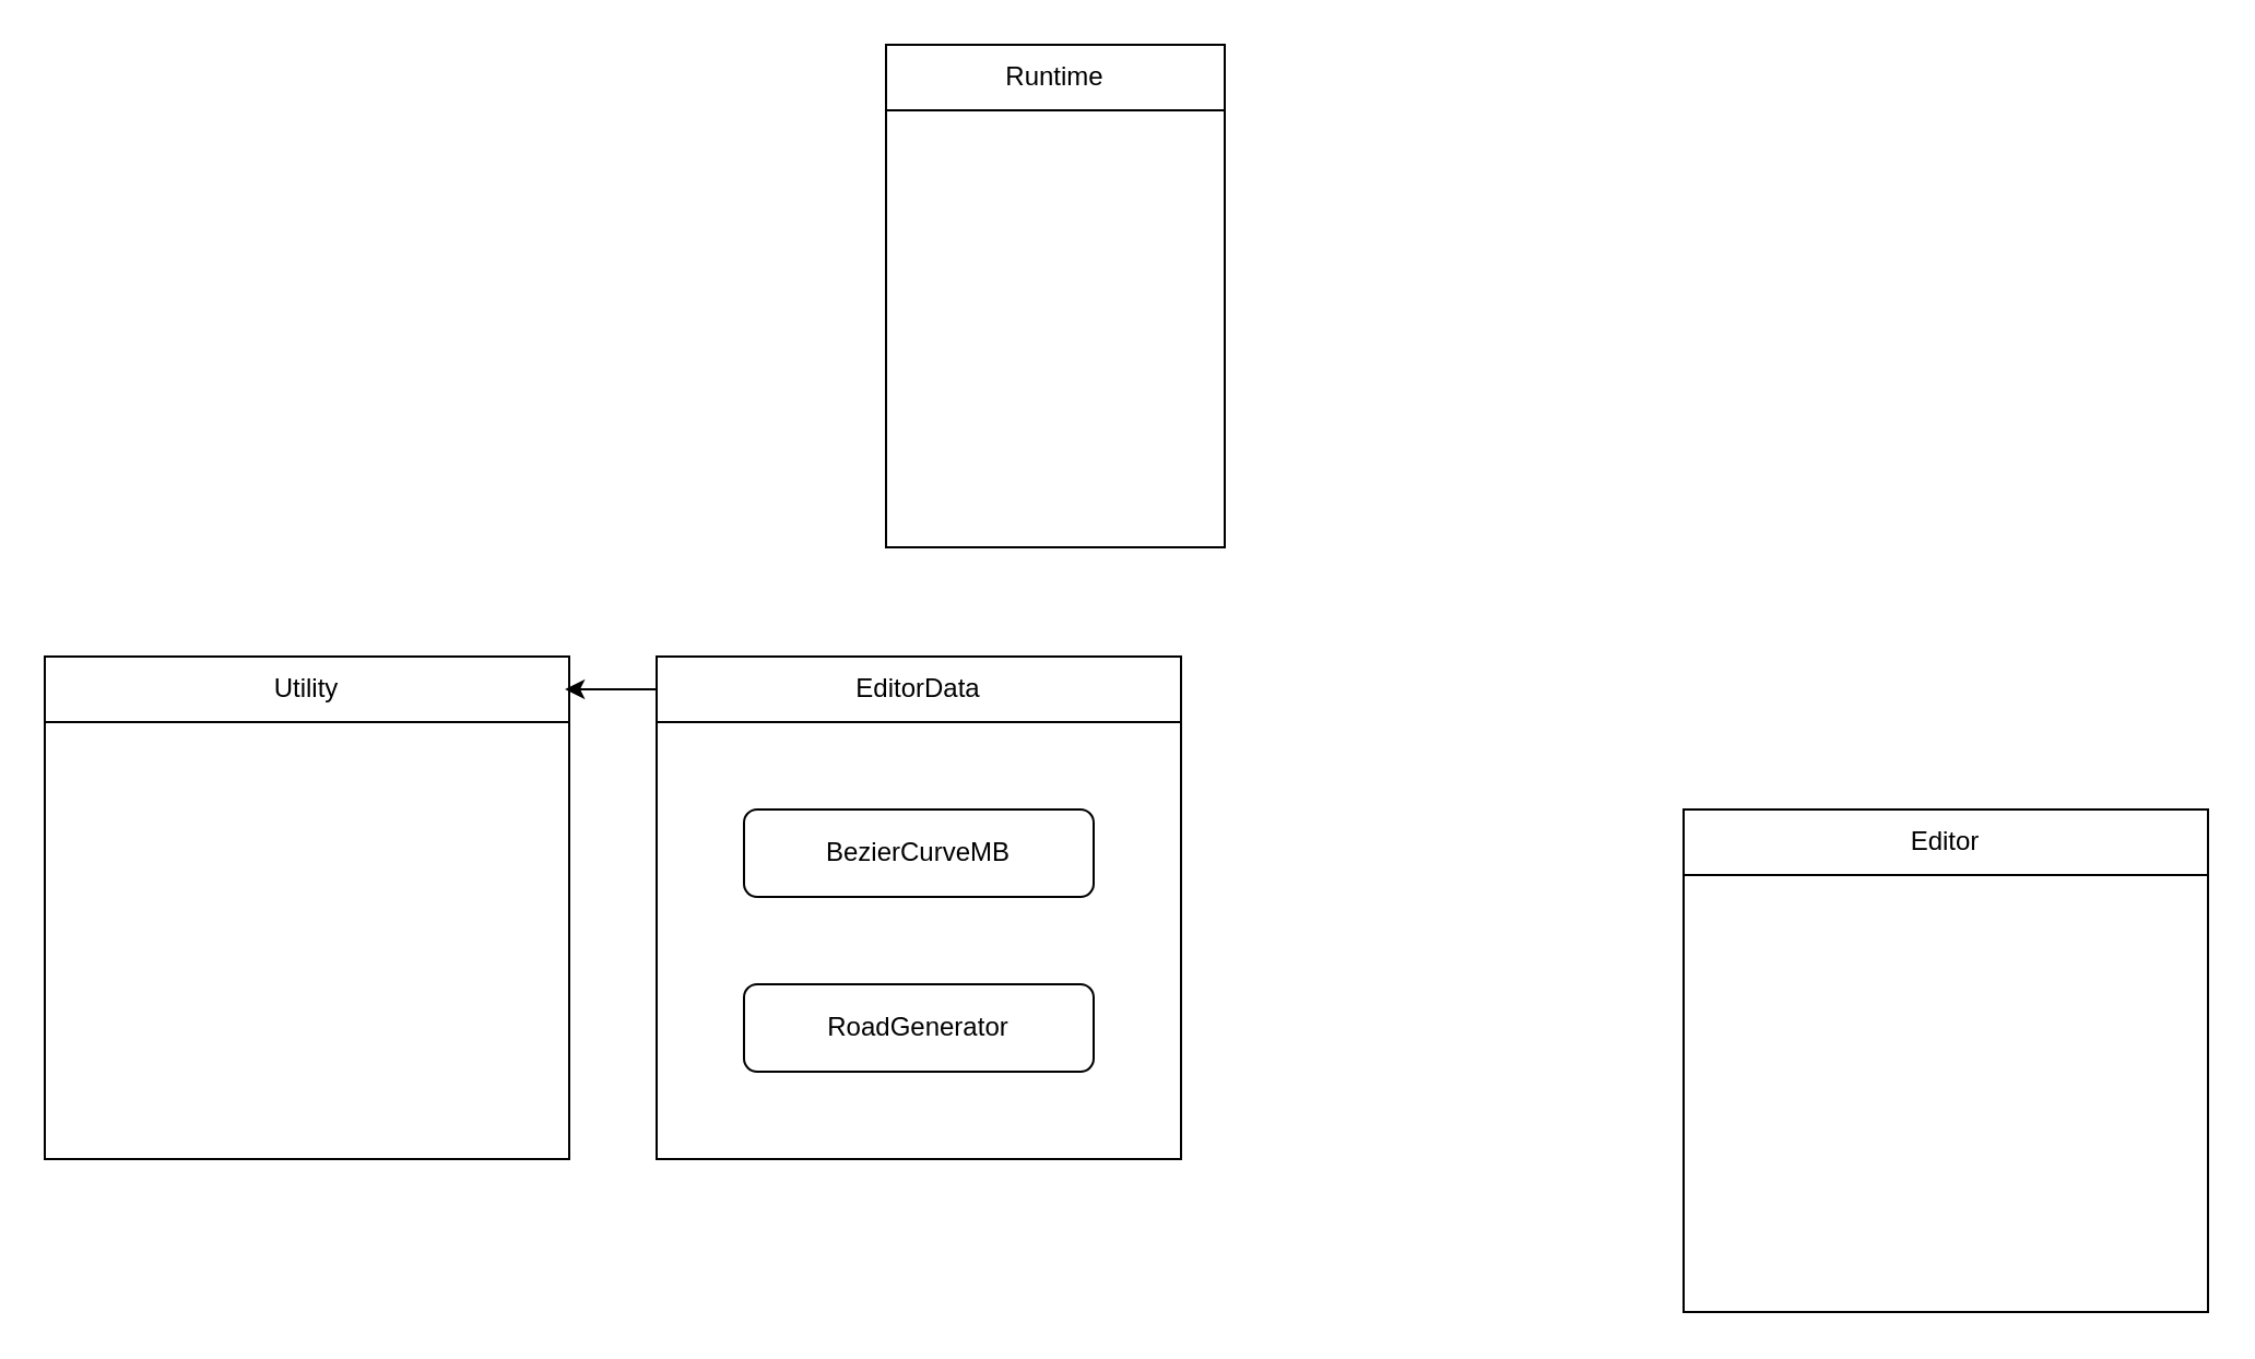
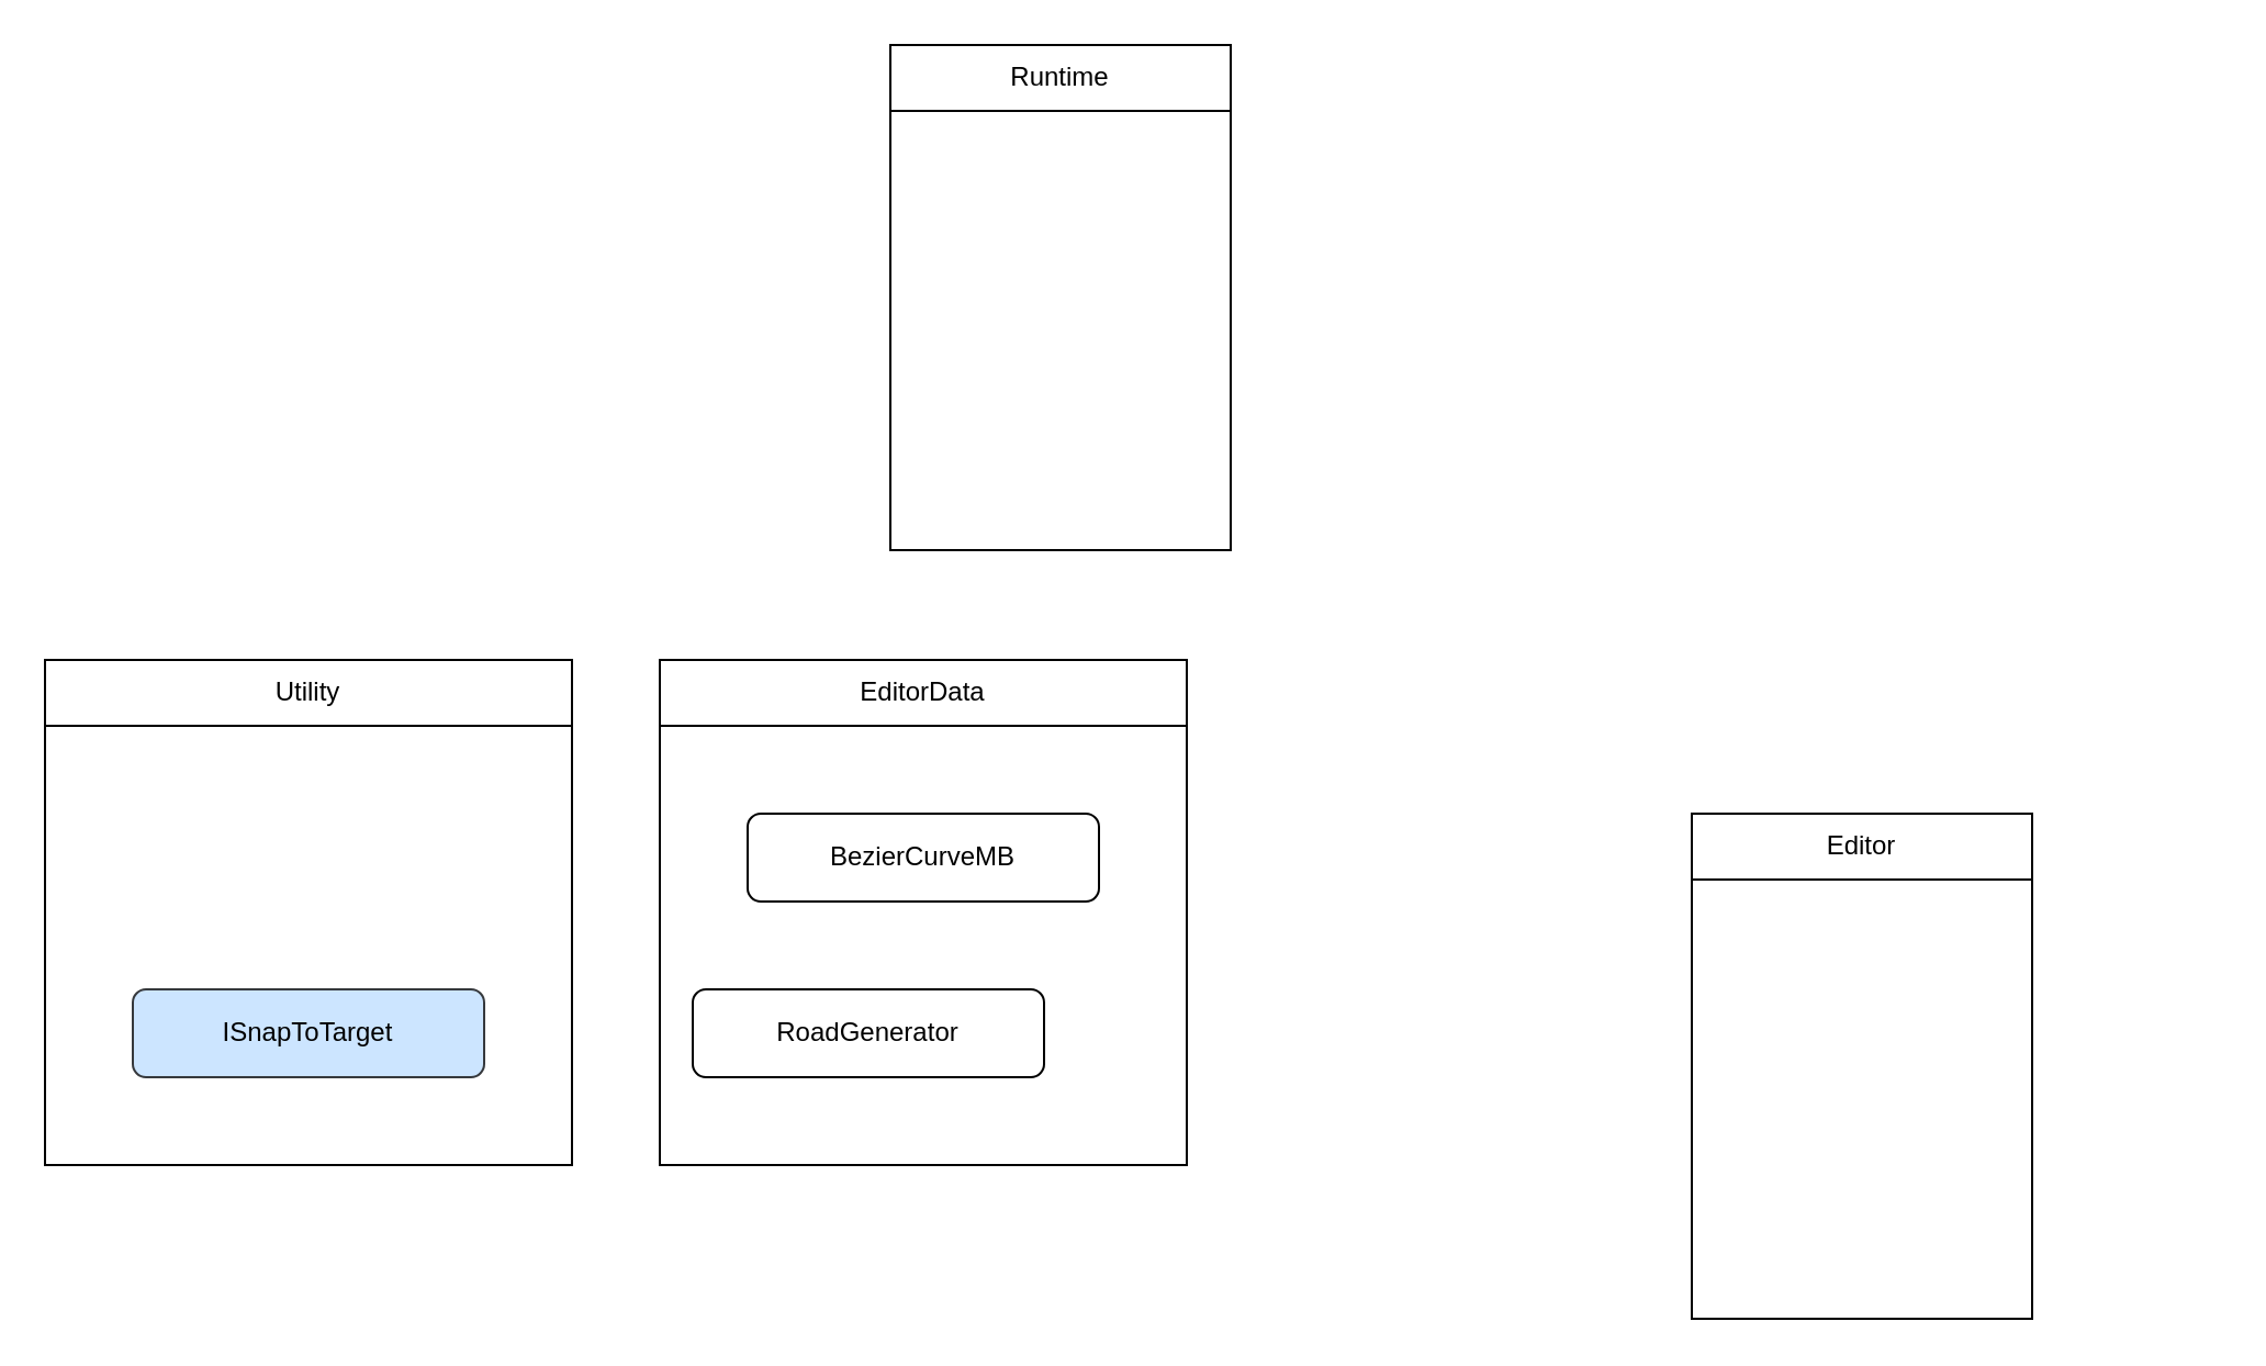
- <mxCell id="7" style="edgeStyle=orthogonalEdgeStyle;rounded=0;orthogonalLoop=1;jettySize=auto;html=1;entryX=0.992;entryY=0.065;entryDx=0;entryDy=0;entryPerimeter=0;" edge="1" parent="1" source="5" target="3"><mxGeometry relative="1" as="geometry"><Array as="points"><mxPoint x="320" y="315" /><mxPoint x="320" y="315" /></Array></mxGeometry></mxCell>
+ <mxCell id="2" value="&lt;div&gt;ISnapToTarget&lt;/div&gt;" style="rounded=1;whiteSpace=wrap;html=1;fillColor=#cce5ff;strokeColor=#36393d;" vertex="1" parent="1"><mxGeometry x="60" y="450" width="160" height="40" as="geometry" /></mxCell>
- <mxCell id="9" value="RoadGenerator" style="rounded=1;whiteSpace=wrap;html=1;" vertex="1" parent="1"><mxGeometry x="340" y="450" width="160" height="40" as="geometry" /></mxCell>
+ <mxCell id="9" value="RoadGenerator" style="rounded=1;whiteSpace=wrap;html=1;" vertex="1" parent="1"><mxGeometry x="315" y="450" width="160" height="40" as="geometry" /></mxCell>
- <mxCell id="6" value="Editor" style="swimlane;fontStyle=0;childLayout=stackLayout;horizontal=1;startSize=30;horizontalStack=0;resizeParent=1;resizeParentMax=0;resizeLast=0;collapsible=1;marginBottom=0;whiteSpace=wrap;html=1;" vertex="1" parent="1"><mxGeometry x="770" y="370" width="240" height="230" as="geometry" /></mxCell>
+ <mxCell id="6" value="Editor" style="swimlane;fontStyle=0;childLayout=stackLayout;horizontal=1;startSize=30;horizontalStack=0;resizeParent=1;resizeParentMax=0;resizeLast=0;collapsible=1;marginBottom=0;whiteSpace=wrap;html=1;" vertex="1" parent="1"><mxGeometry x="770" y="370" width="155" height="230" as="geometry" /></mxCell>
